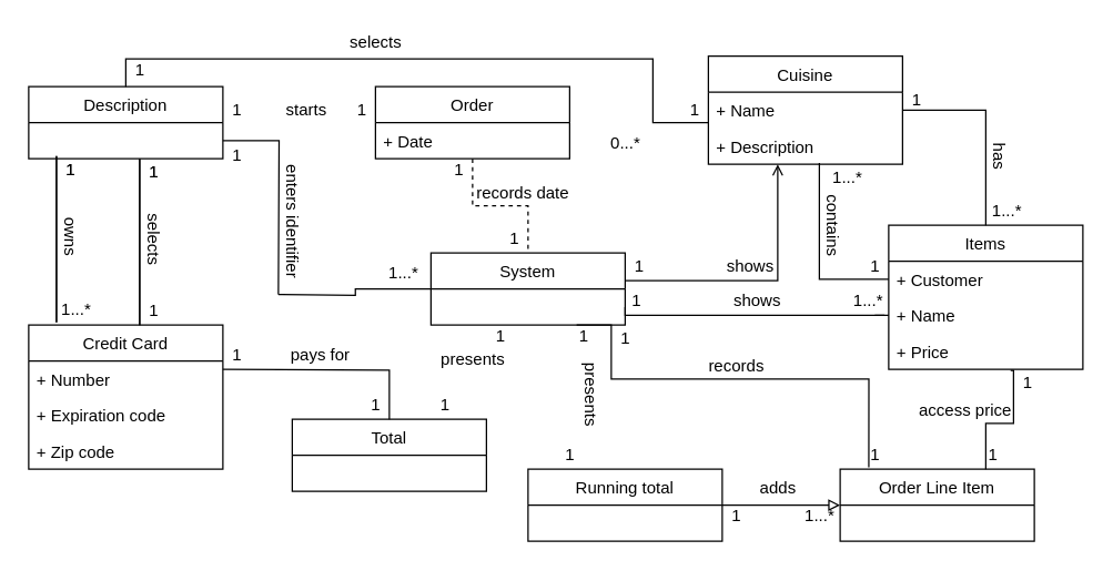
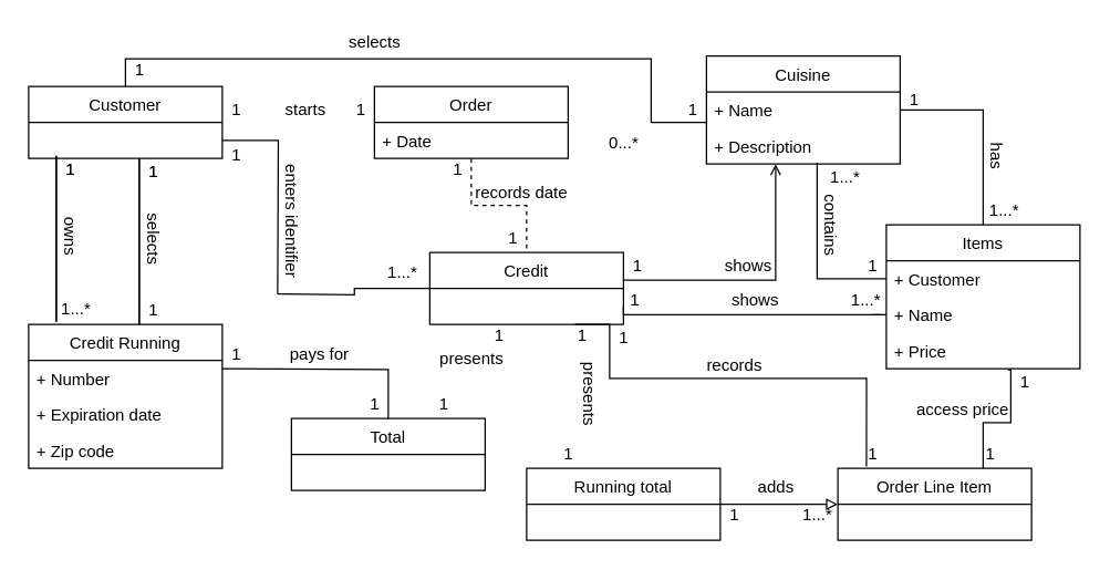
- <mxCell id="5" value="Description" style="swimlane;fontStyle=0;childLayout=stackLayout;horizontal=1;startSize=26;fillColor=none;horizontalStack=0;resizeParent=1;resizeParentMax=0;resizeLast=0;collapsible=1;marginBottom=0;" vertex="1" parent="1"><mxGeometry x="20" y="62" width="140" height="52" as="geometry"><mxRectangle x="100" y="60" width="90" height="26" as="alternateBounds" /></mxGeometry></mxCell>
+ <mxCell id="5" value="Customer" style="swimlane;fontStyle=0;childLayout=stackLayout;horizontal=1;startSize=26;fillColor=none;horizontalStack=0;resizeParent=1;resizeParentMax=0;resizeLast=0;collapsible=1;marginBottom=0;" vertex="1" parent="1"><mxGeometry x="20" y="62" width="140" height="52" as="geometry"><mxRectangle x="100" y="60" width="90" height="26" as="alternateBounds" /></mxGeometry></mxCell>
- <mxCell id="24" value="System" style="swimlane;fontStyle=0;childLayout=stackLayout;horizontal=1;startSize=26;fillColor=none;horizontalStack=0;resizeParent=1;resizeParentMax=0;resizeLast=0;collapsible=1;marginBottom=0;" vertex="1" parent="1"><mxGeometry x="310" y="182" width="140" height="52" as="geometry"><mxRectangle x="100" y="60" width="90" height="26" as="alternateBounds" /></mxGeometry></mxCell>
+ <mxCell id="24" value="Credit" style="swimlane;fontStyle=0;childLayout=stackLayout;horizontal=1;startSize=26;fillColor=none;horizontalStack=0;resizeParent=1;resizeParentMax=0;resizeLast=0;collapsible=1;marginBottom=0;" vertex="1" parent="1"><mxGeometry x="310" y="182" width="140" height="52" as="geometry"><mxRectangle x="100" y="60" width="90" height="26" as="alternateBounds" /></mxGeometry></mxCell>
- <mxCell id="9" value="Credit Card" style="swimlane;fontStyle=0;childLayout=stackLayout;horizontal=1;startSize=26;fillColor=none;horizontalStack=0;resizeParent=1;resizeParentMax=0;resizeLast=0;collapsible=1;marginBottom=0;" vertex="1" parent="1"><mxGeometry x="20" y="234" width="140" height="104" as="geometry"><mxRectangle x="100" y="60" width="90" height="26" as="alternateBounds" /></mxGeometry></mxCell>
+ <mxCell id="9" value="Credit Running" style="swimlane;fontStyle=0;childLayout=stackLayout;horizontal=1;startSize=26;fillColor=none;horizontalStack=0;resizeParent=1;resizeParentMax=0;resizeLast=0;collapsible=1;marginBottom=0;" vertex="1" parent="1"><mxGeometry x="20" y="234" width="140" height="104" as="geometry"><mxRectangle x="100" y="60" width="90" height="26" as="alternateBounds" /></mxGeometry></mxCell>
- <mxCell id="11" value="+ Expiration code" style="text;strokeColor=none;fillColor=none;align=left;verticalAlign=top;spacingLeft=4;spacingRight=4;overflow=hidden;rotatable=0;points=[[0,0.5],[1,0.5]];portConstraint=eastwest;" vertex="1" parent="9"><mxGeometry y="52" width="140" height="26" as="geometry" /></mxCell>
+ <mxCell id="11" value="+ Expiration date" style="text;strokeColor=none;fillColor=none;align=left;verticalAlign=top;spacingLeft=4;spacingRight=4;overflow=hidden;rotatable=0;points=[[0,0.5],[1,0.5]];portConstraint=eastwest;" vertex="1" parent="9"><mxGeometry y="52" width="140" height="26" as="geometry" /></mxCell>
